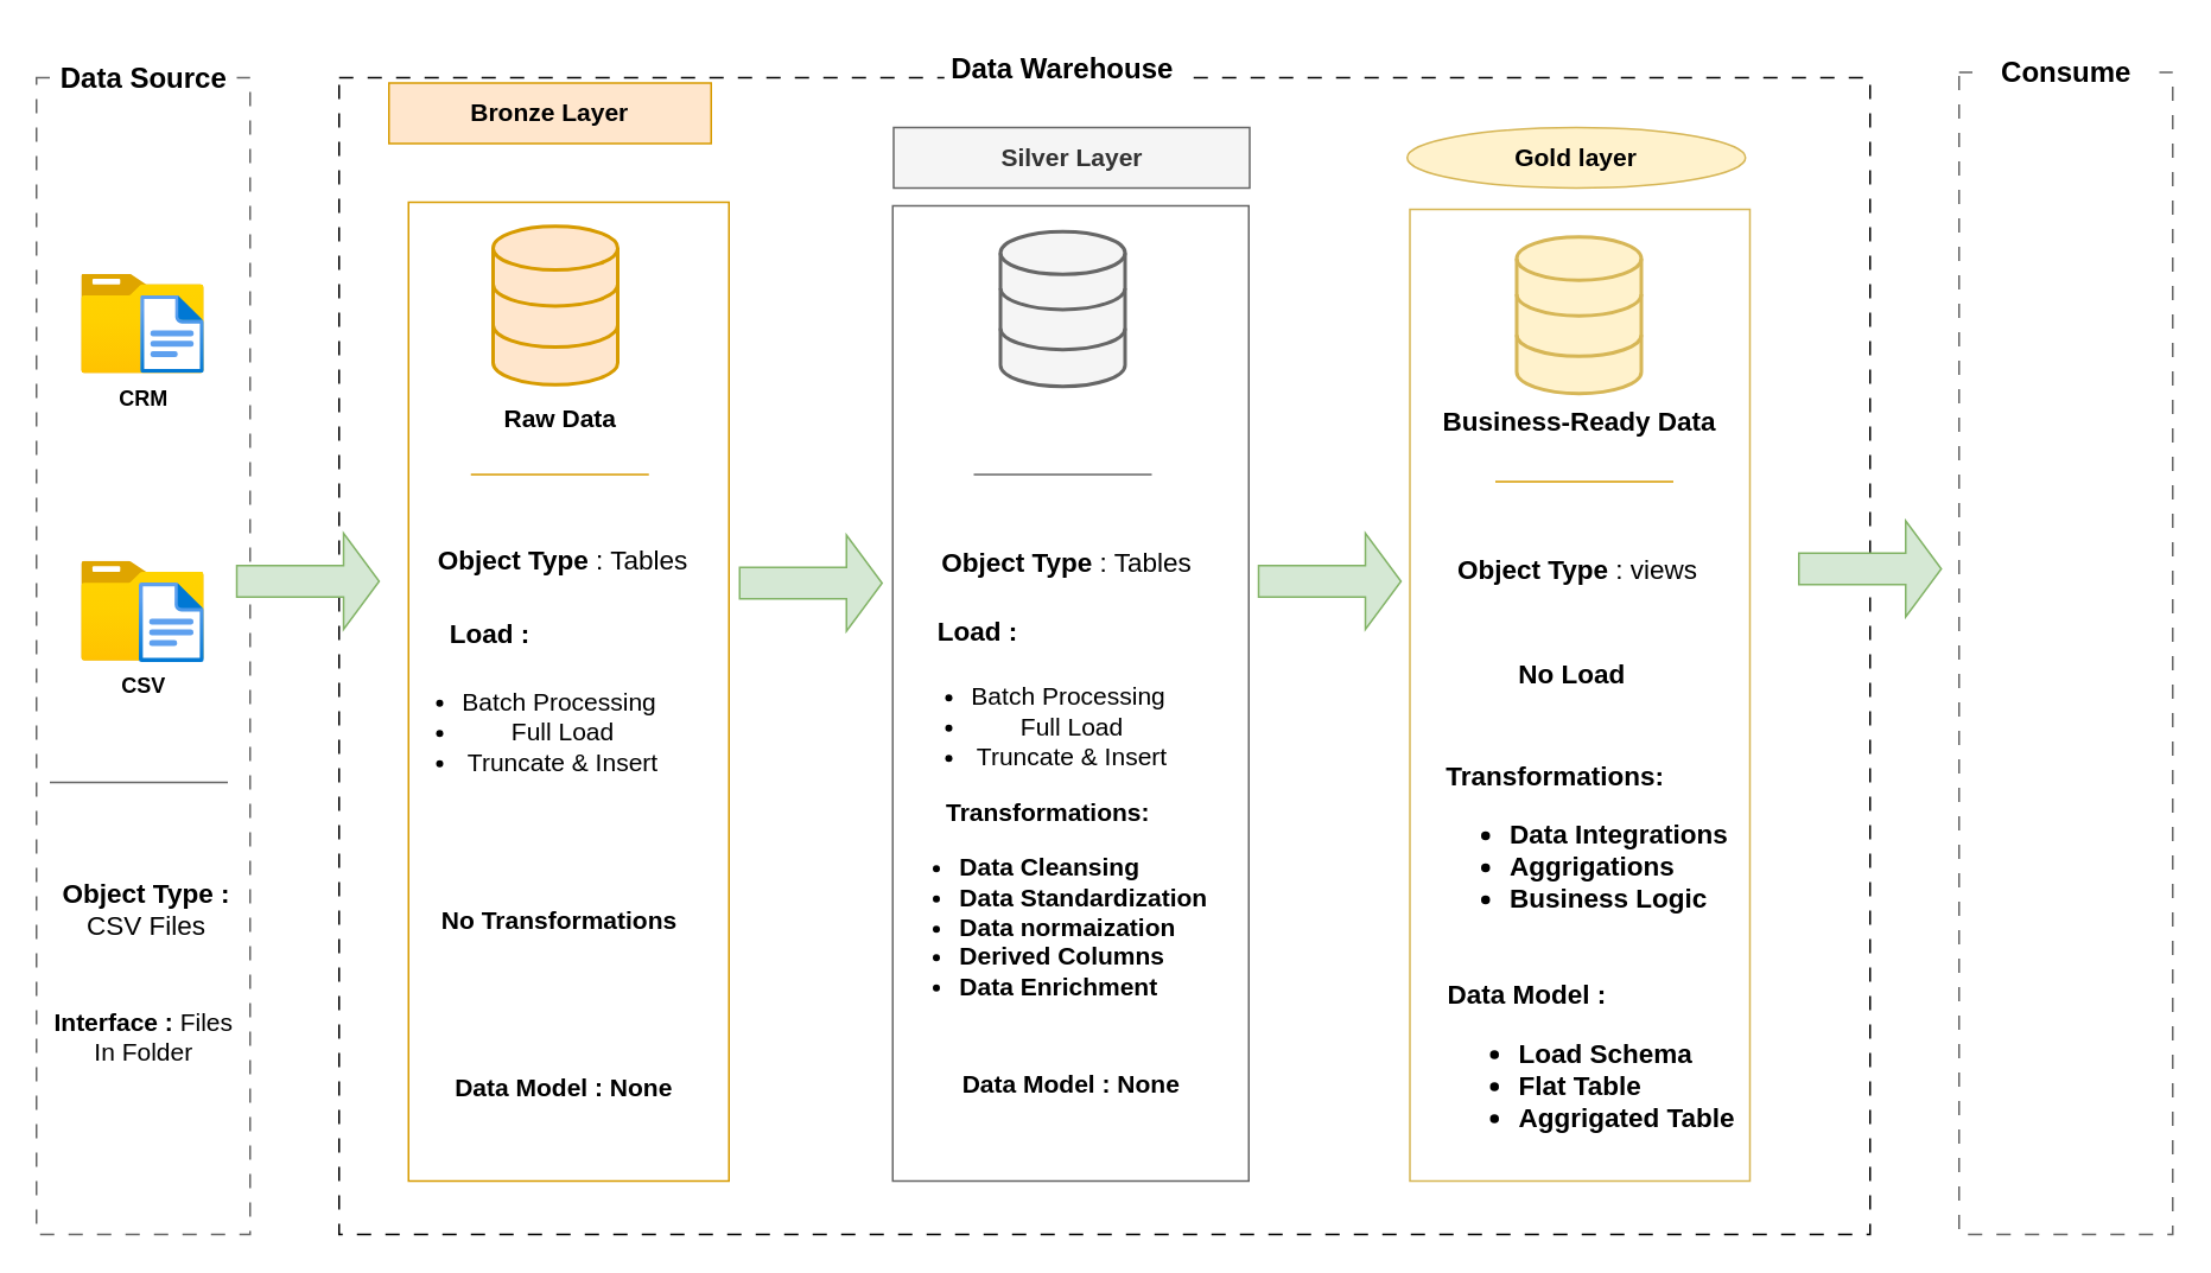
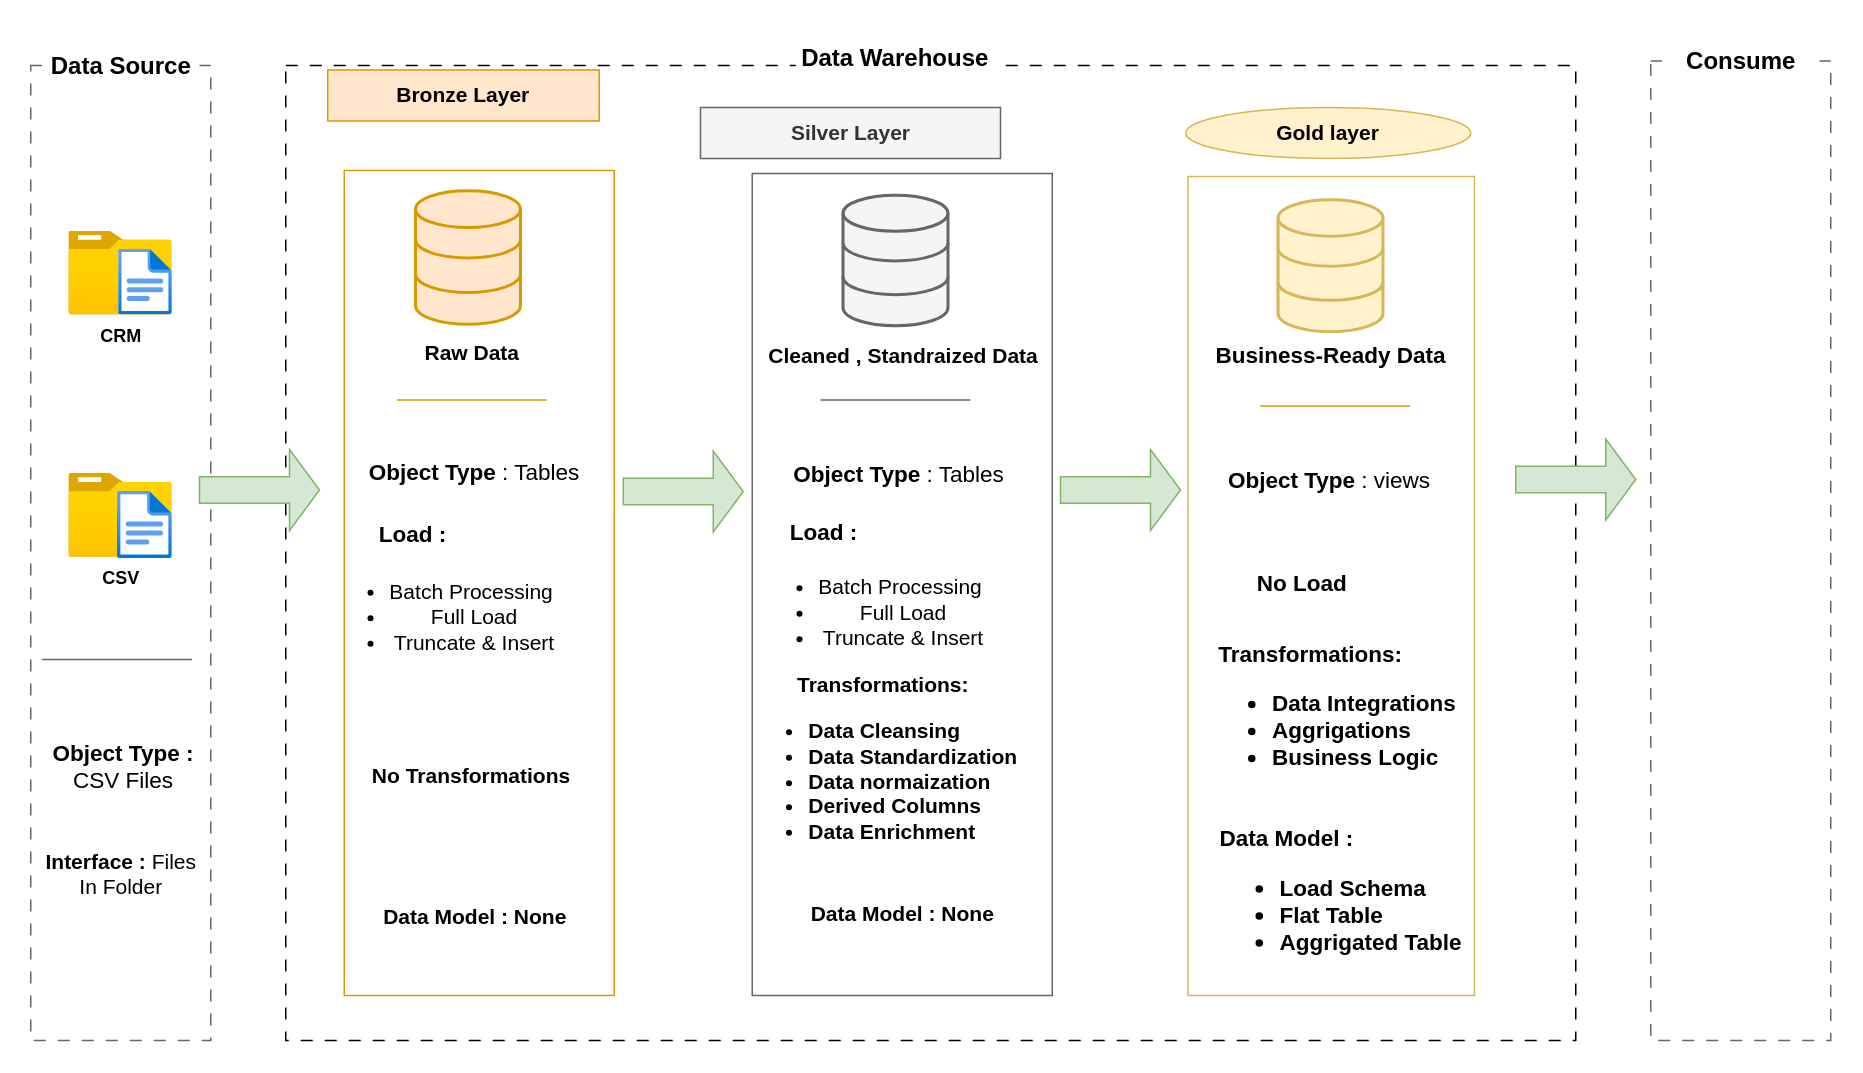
- <mxCell id="19" value="&lt;b&gt;&lt;font style=&quot;font-size: 14px;&quot;&gt;Silver Layer&lt;/font&gt;&lt;/b&gt;" style="rounded=0;whiteSpace=wrap;html=1;fillColor=#f5f5f5;strokeColor=#666666;fontColor=#333333;" vertex="1" parent="1"><mxGeometry x="501.5" y="71" width="200" height="34" as="geometry" /></mxCell>
+ <mxCell id="19" value="&lt;b&gt;&lt;font style=&quot;font-size: 14px;&quot;&gt;Silver Layer&lt;/font&gt;&lt;/b&gt;" style="rounded=0;whiteSpace=wrap;html=1;fillColor=#f5f5f5;strokeColor=#666666;fontColor=#333333;" vertex="1" parent="1"><mxGeometry x="466.5" y="71" width="200" height="34" as="geometry" /></mxCell>
+ <mxCell id="37" value="Cleaned , Standraized Data" style="text;html=1;align=center;verticalAlign=middle;whiteSpace=wrap;rounded=0;fontStyle=1;fontSize=14;" vertex="1" parent="1"><mxGeometry x="510.75" y="221.5" width="181.5" height="30" as="geometry" /></mxCell>
- <mxCell id="32" value="No Load&amp;nbsp;" style="text;html=1;align=center;verticalAlign=middle;whiteSpace=wrap;rounded=0;fontStyle=1;fontSize=15;" vertex="1" parent="1"><mxGeometry x="845" y="363" width="80" height="30" as="geometry" /></mxCell>
+ <mxCell id="32" value="No Load&amp;nbsp;" style="text;html=1;align=center;verticalAlign=middle;whiteSpace=wrap;rounded=0;fontStyle=1;fontSize=15;" vertex="1" parent="1"><mxGeometry x="830" y="373" width="80" height="30" as="geometry" /></mxCell>
